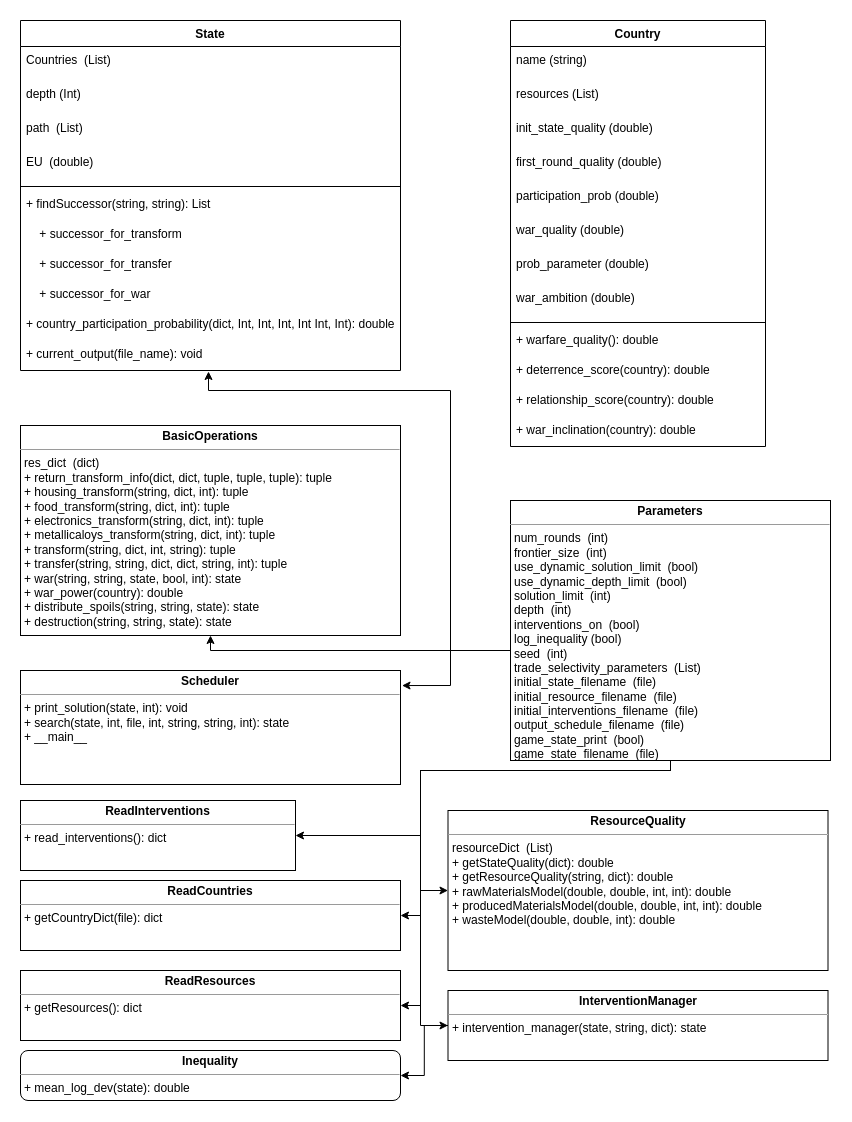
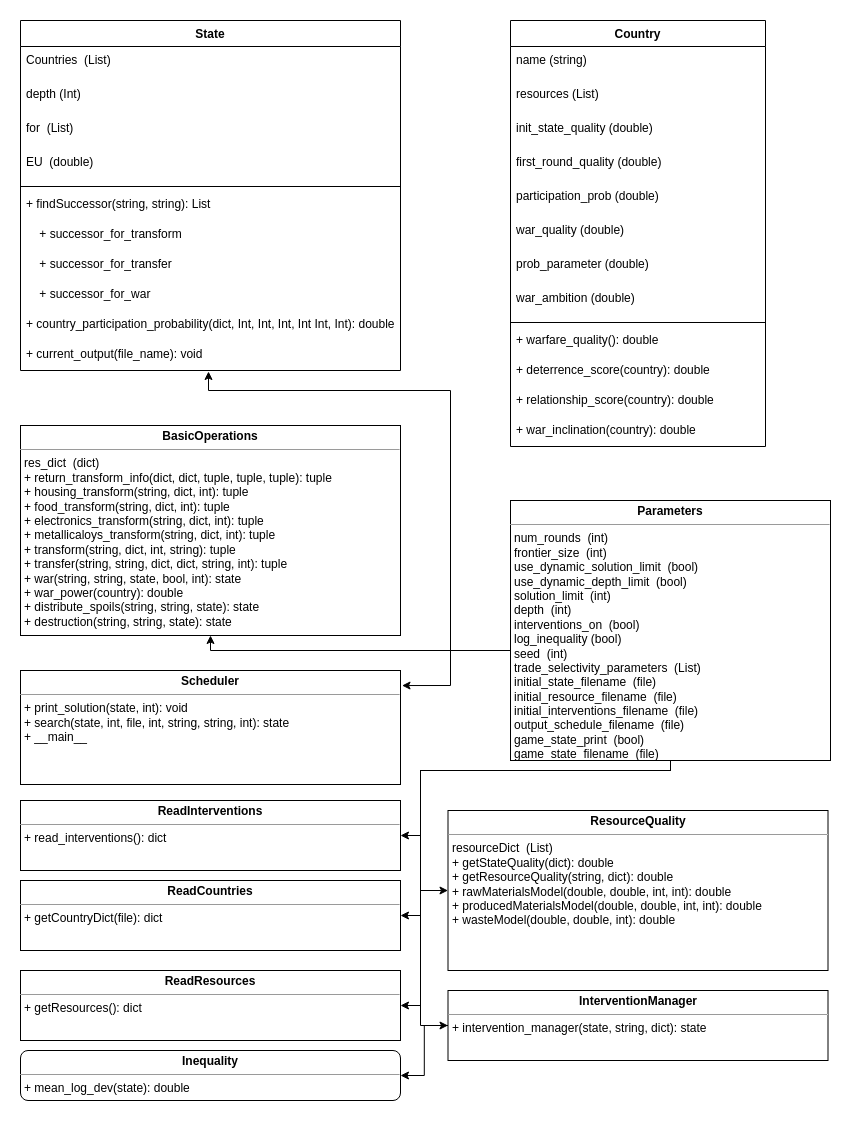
- <mxCell id="5" value="path  (List)" style="text;strokeColor=none;fillColor=none;align=left;verticalAlign=top;spacingLeft=4;spacingRight=4;overflow=hidden;rotatable=0;points=[[0,0.5],[1,0.5]];portConstraint=eastwest;" vertex="1" parent="2"><mxGeometry y="94" width="380" height="34" as="geometry" /></mxCell>
+ <mxCell id="5" value="for  (List)" style="text;strokeColor=none;fillColor=none;align=left;verticalAlign=top;spacingLeft=4;spacingRight=4;overflow=hidden;rotatable=0;points=[[0,0.5],[1,0.5]];portConstraint=eastwest;" vertex="1" parent="2"><mxGeometry y="94" width="380" height="34" as="geometry" /></mxCell>
- <mxCell id="29" value="&lt;p style=&quot;margin: 0px ; margin-top: 4px ; text-align: center&quot;&gt;&lt;b&gt;ReadInterventions&lt;/b&gt;&lt;/p&gt;&lt;hr size=&quot;1&quot;&gt;&lt;p style=&quot;margin: 0px ; margin-left: 4px&quot;&gt;&lt;span&gt;+ read_interventions(): dict&lt;/span&gt;&lt;/p&gt;" style="verticalAlign=top;align=left;overflow=fill;fontSize=12;fontFamily=Helvetica;html=1;" vertex="1" parent="1"><mxGeometry x="20" y="800" width="275" height="70" as="geometry" /></mxCell>
+ <mxCell id="29" value="&lt;p style=&quot;margin: 0px ; margin-top: 4px ; text-align: center&quot;&gt;&lt;b&gt;ReadInterventions&lt;/b&gt;&lt;/p&gt;&lt;hr size=&quot;1&quot;&gt;&lt;p style=&quot;margin: 0px ; margin-left: 4px&quot;&gt;&lt;span&gt;+ read_interventions(): dict&lt;/span&gt;&lt;/p&gt;" style="verticalAlign=top;align=left;overflow=fill;fontSize=12;fontFamily=Helvetica;html=1;" vertex="1" parent="1"><mxGeometry x="20" y="800" width="380" height="70" as="geometry" /></mxCell>
